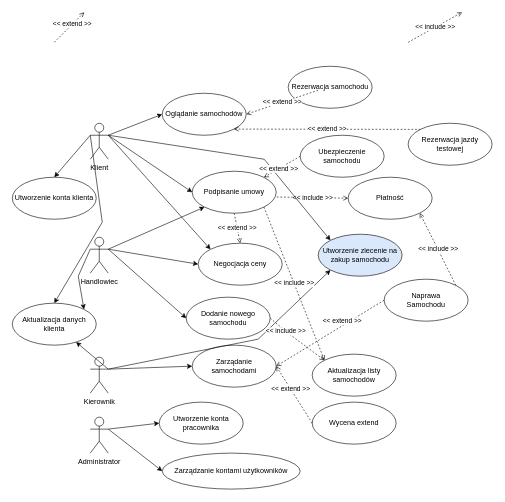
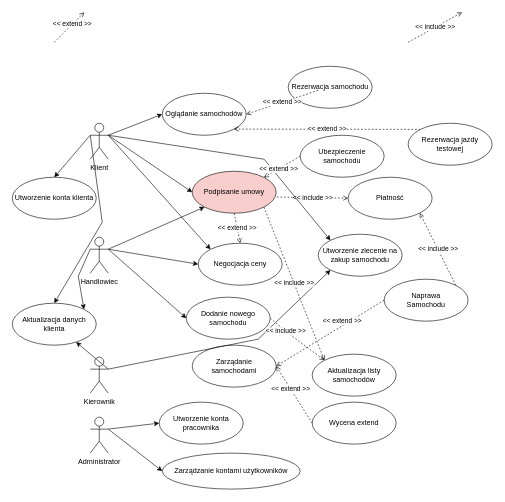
- <mxCell id="12" value="Podpisanie umowy" style="ellipse;whiteSpace=wrap;html=1;" vertex="1" parent="1"><mxGeometry x="320" y="285" width="140" height="70" as="geometry" /></mxCell>
+ <mxCell id="12" value="Podpisanie umowy" style="ellipse;whiteSpace=wrap;html=1;fillColor=#f8cecc;" vertex="1" parent="1"><mxGeometry x="320" y="285" width="140" height="70" as="geometry" /></mxCell>
- <mxCell id="29" value="Utworzenie zlecenie na zakup samochodu" style="ellipse;whiteSpace=wrap;html=1;fillColor=#dae8fc;" vertex="1" parent="1"><mxGeometry x="530" y="390" width="140" height="70" as="geometry" /></mxCell>
+ <mxCell id="29" value="Utworzenie zlecenie na zakup samochodu" style="ellipse;whiteSpace=wrap;html=1;" vertex="1" parent="1"><mxGeometry x="530" y="390" width="140" height="70" as="geometry" /></mxCell>
- <mxCell id="27" value="" style="endArrow=classic;html=1;rounded=0;entryX=0;entryY=0.5;entryDx=0;entryDy=0;exitX=1;exitY=0.333;exitDx=0;exitDy=0;exitPerimeter=0;" edge="1" parent="1" source="4" target="26"><mxGeometry width="50" height="50" relative="1" as="geometry"><mxPoint x="150" y="565" as="sourcePoint" /><mxPoint x="200" y="515" as="targetPoint" /></mxGeometry></mxCell>
